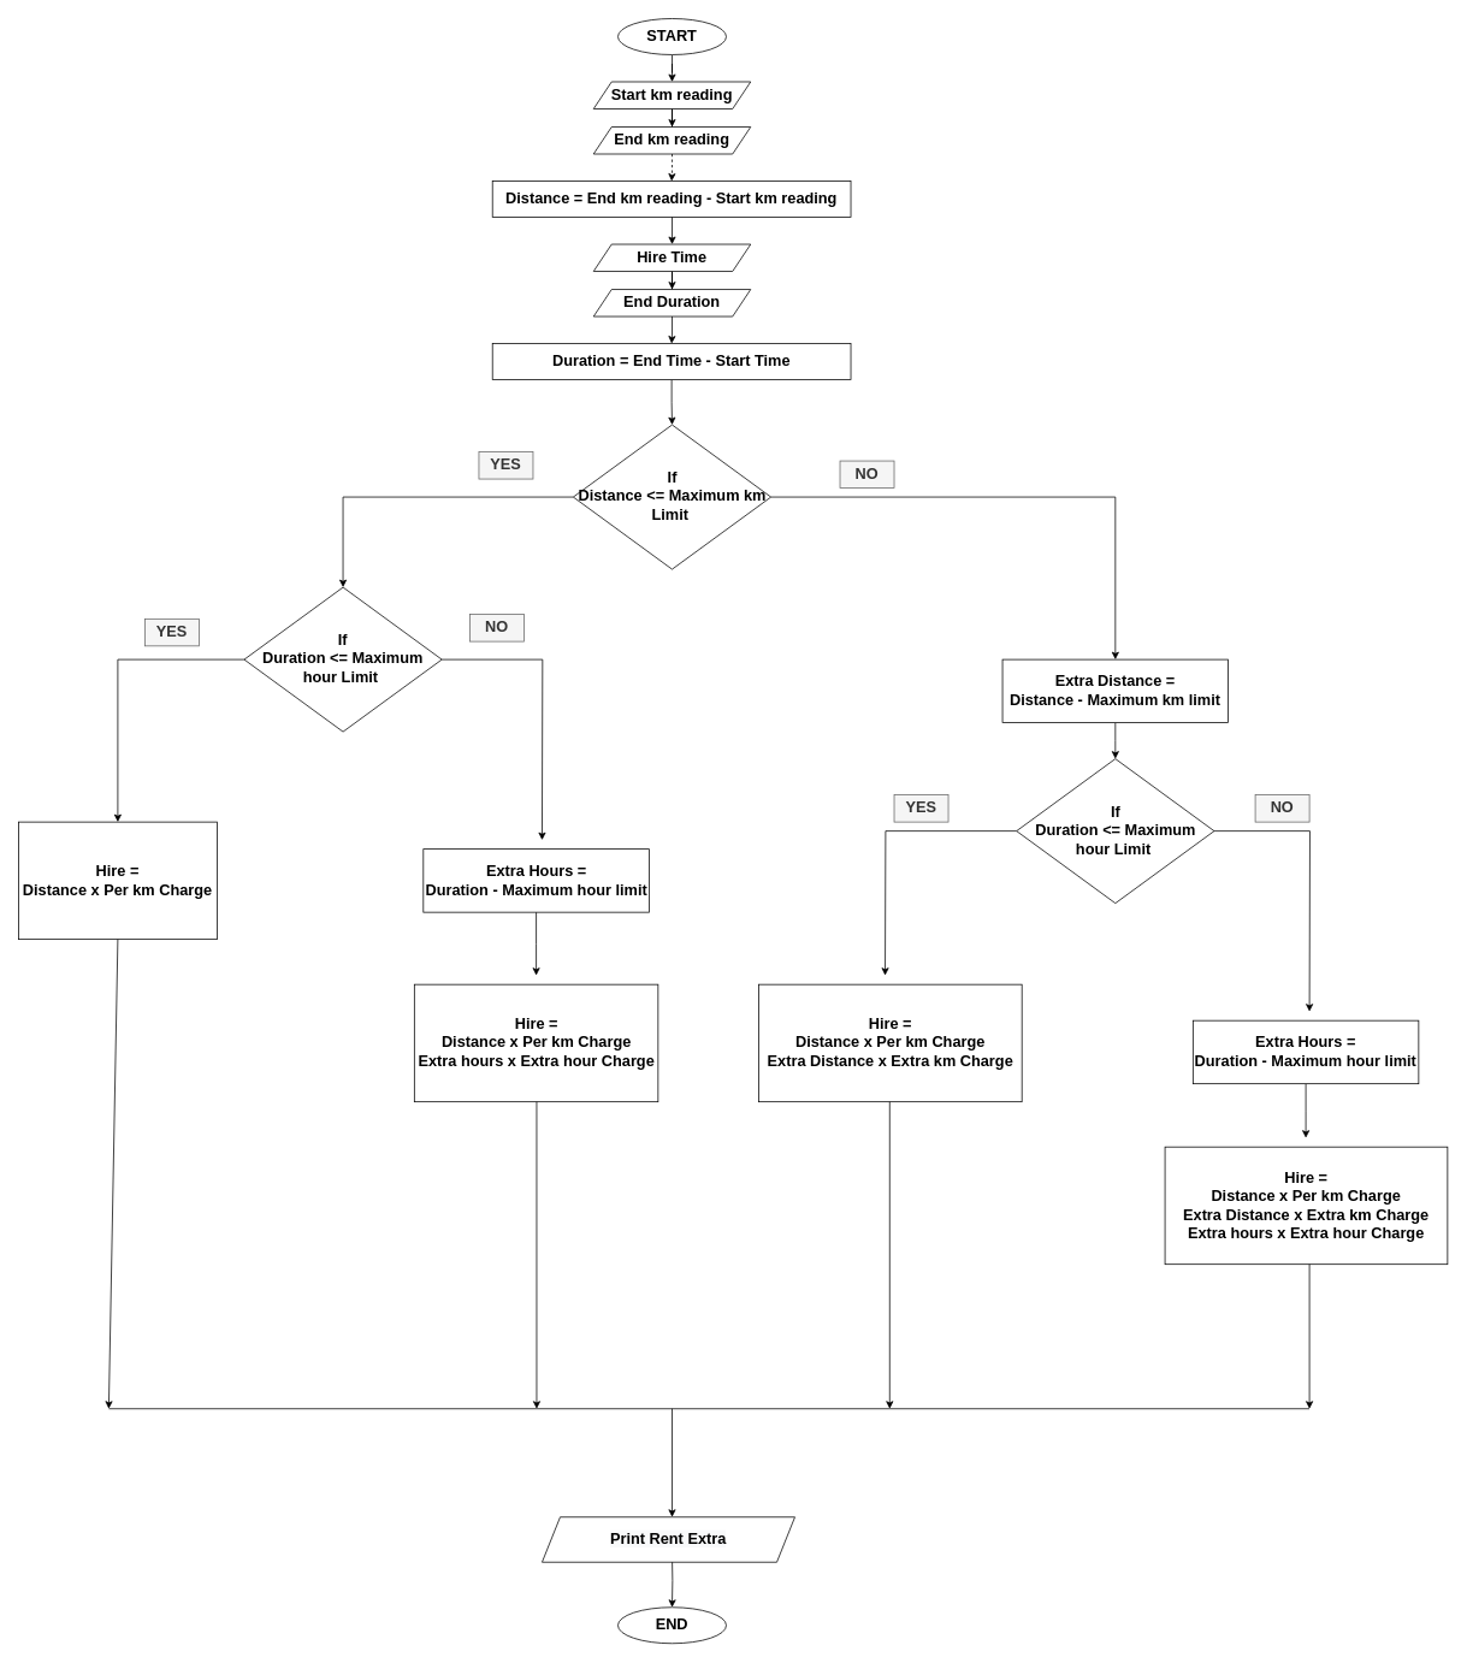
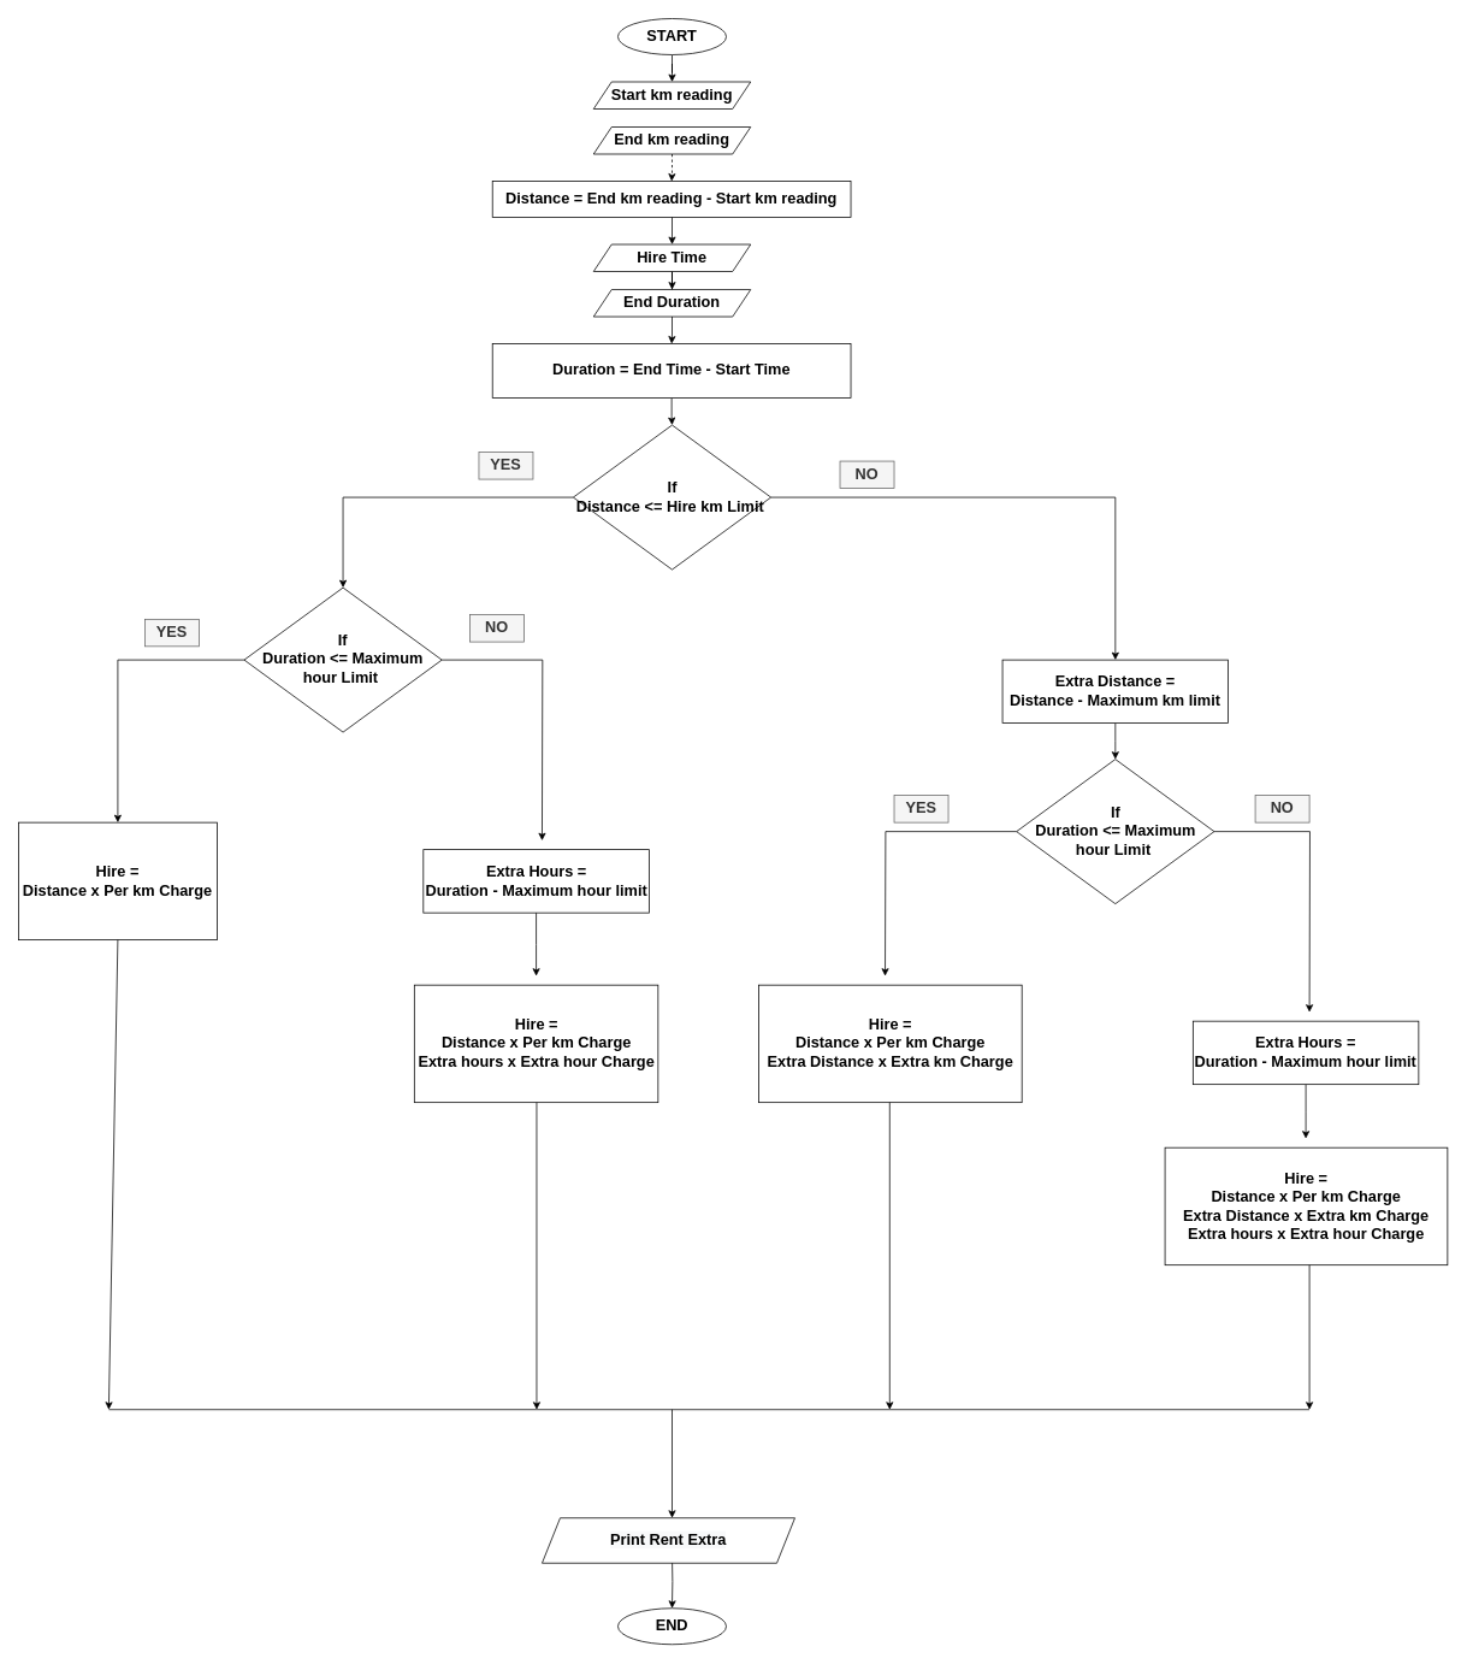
- <mxCell id="4" style="edgeStyle=orthogonalEdgeStyle;rounded=0;orthogonalLoop=1;jettySize=auto;html=1;entryX=0.5;entryY=0;entryDx=0;entryDy=0;fontSize=17;" parent="1" source="5" target="7" edge="1"><mxGeometry relative="1" as="geometry" /></mxCell>
- <mxCell id="17" value="Duration = End Time - Start Time" style="rounded=0;whiteSpace=wrap;html=1;fontStyle=1;fontSize=17;" parent="1" vertex="1"><mxGeometry x="545" y="380" width="397" height="40" as="geometry" /></mxCell>
+ <mxCell id="17" value="Duration = End Time - Start Time" style="rounded=0;whiteSpace=wrap;html=1;fontStyle=1;fontSize=17;" parent="1" vertex="1"><mxGeometry x="545" y="380" width="397" height="60" as="geometry" /></mxCell>
- <mxCell id="20" value="If &lt;br&gt;Distance &amp;lt;= Maximum km Limit&amp;nbsp;" style="rhombus;whiteSpace=wrap;html=1;fontStyle=1;fontSize=17;" parent="1" vertex="1"><mxGeometry x="634.5" y="470" width="219" height="160" as="geometry" /></mxCell>
+ <mxCell id="20" value="If &lt;br&gt;Distance &amp;lt;= Hire km Limit&amp;nbsp;" style="rhombus;whiteSpace=wrap;html=1;fontStyle=1;fontSize=17;" parent="1" vertex="1"><mxGeometry x="634.5" y="470" width="219" height="160" as="geometry" /></mxCell>
